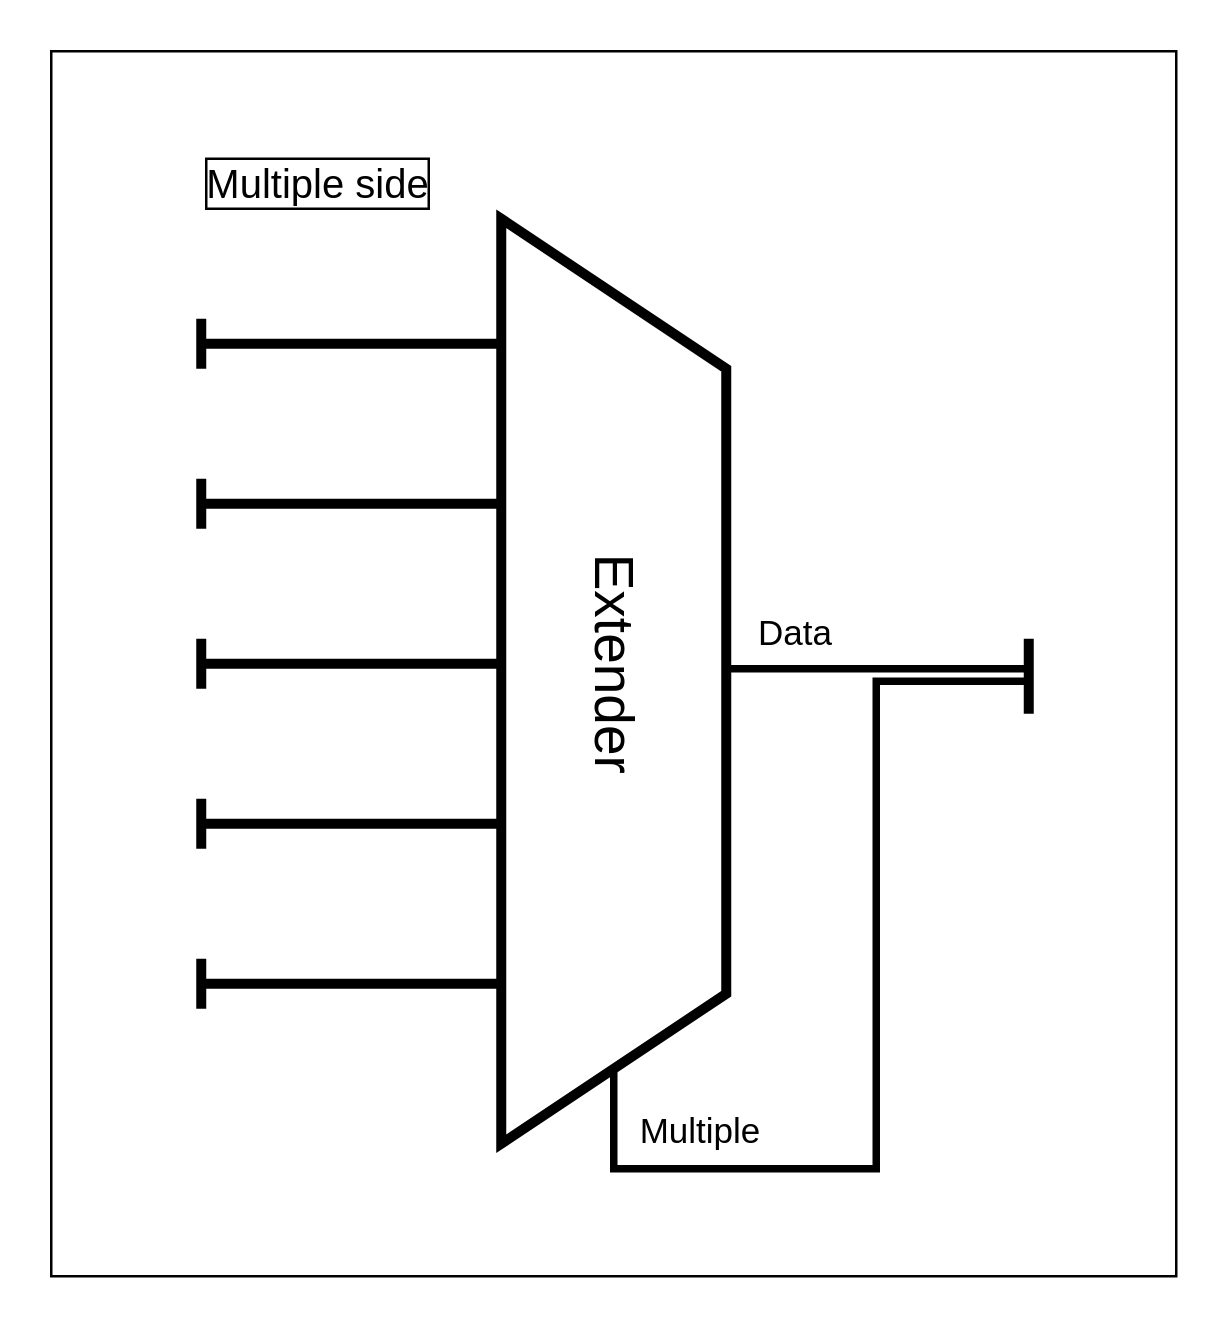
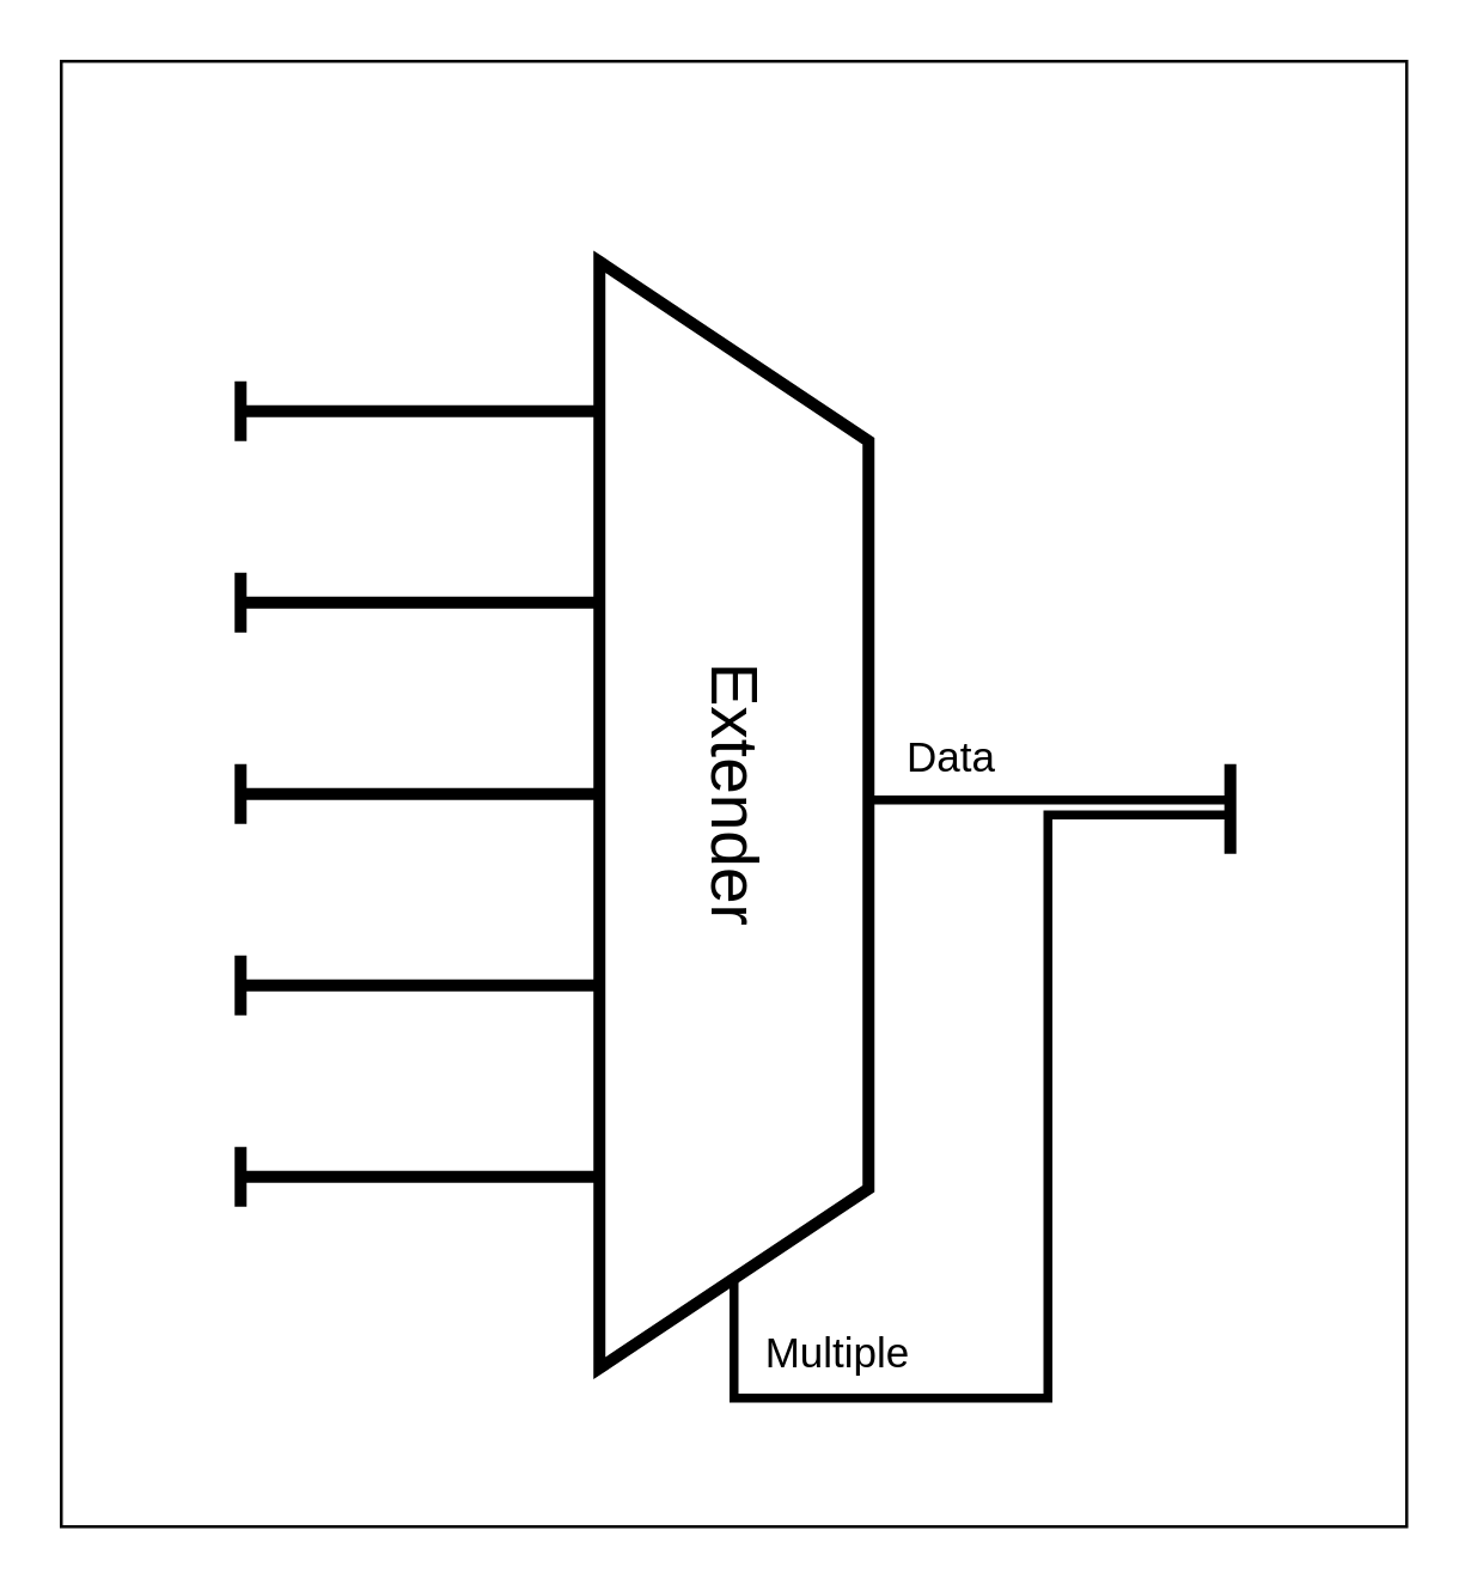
- <mxCell id="26" value="Multiple side" style="text;html=1;strokeColor=none;fillColor=none;align=center;verticalAlign=middle;whiteSpace=wrap;rounded=0;fontSize=16;labelBorderColor=default;" parent="1" vertex="1"><mxGeometry x="47" y="58" width="160" height="30" as="geometry" /></mxCell>
